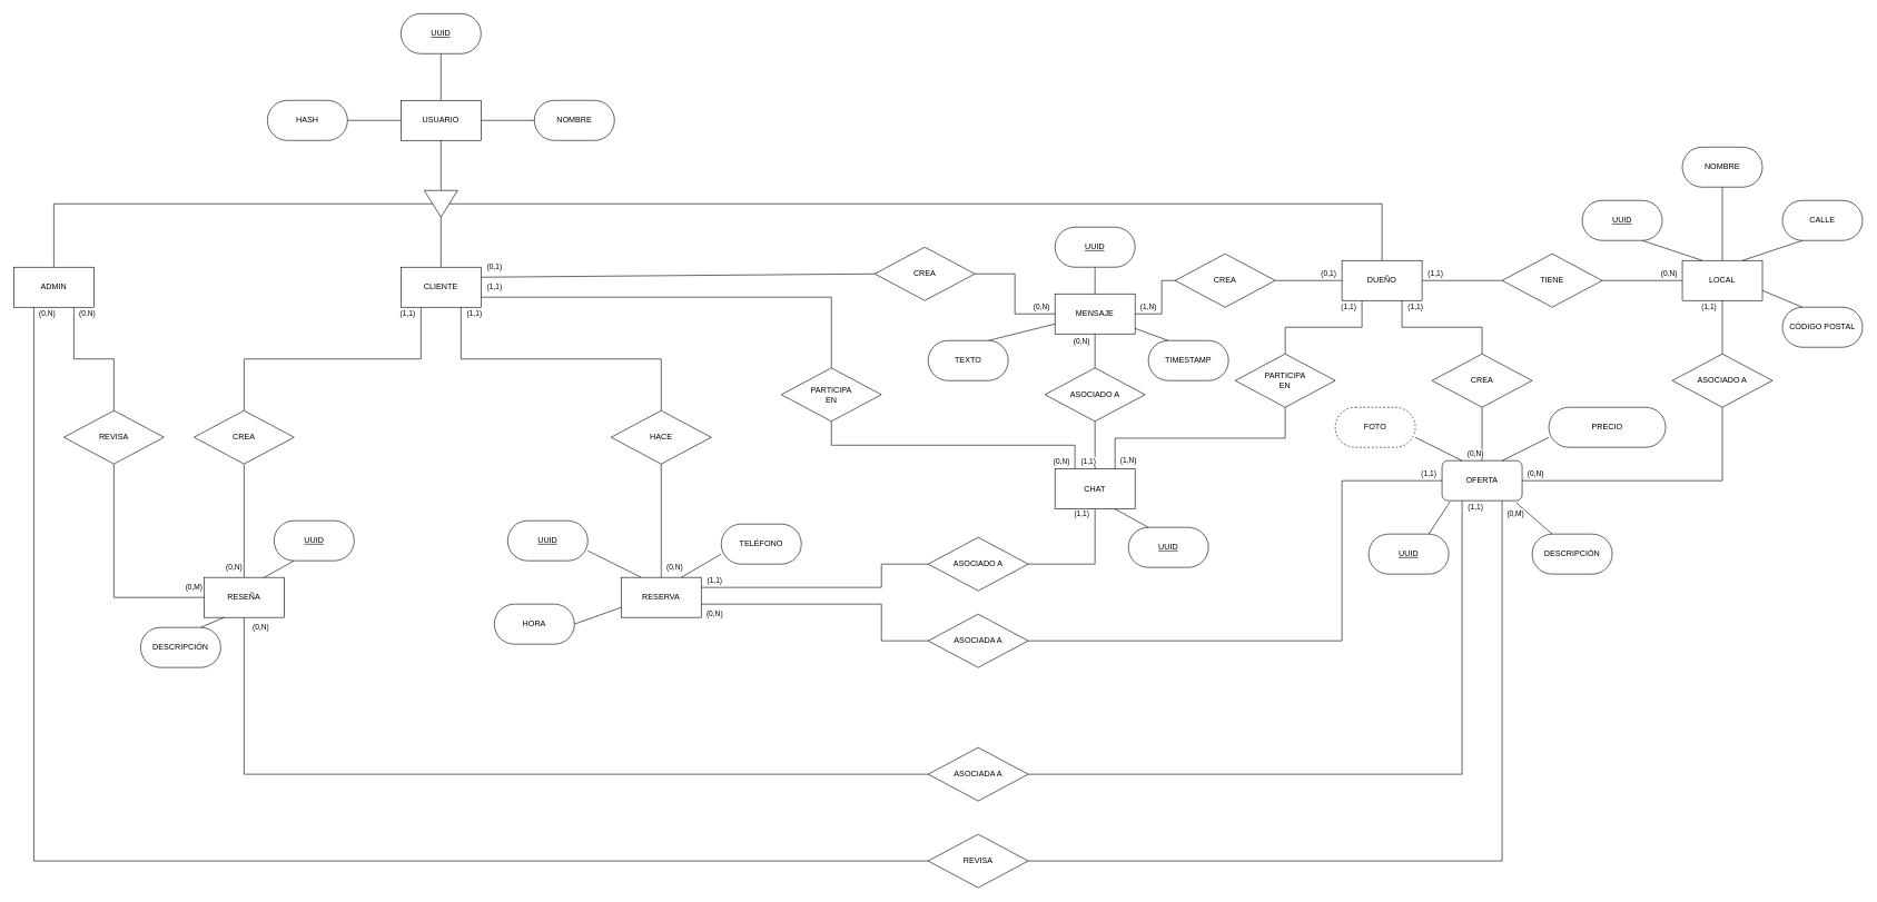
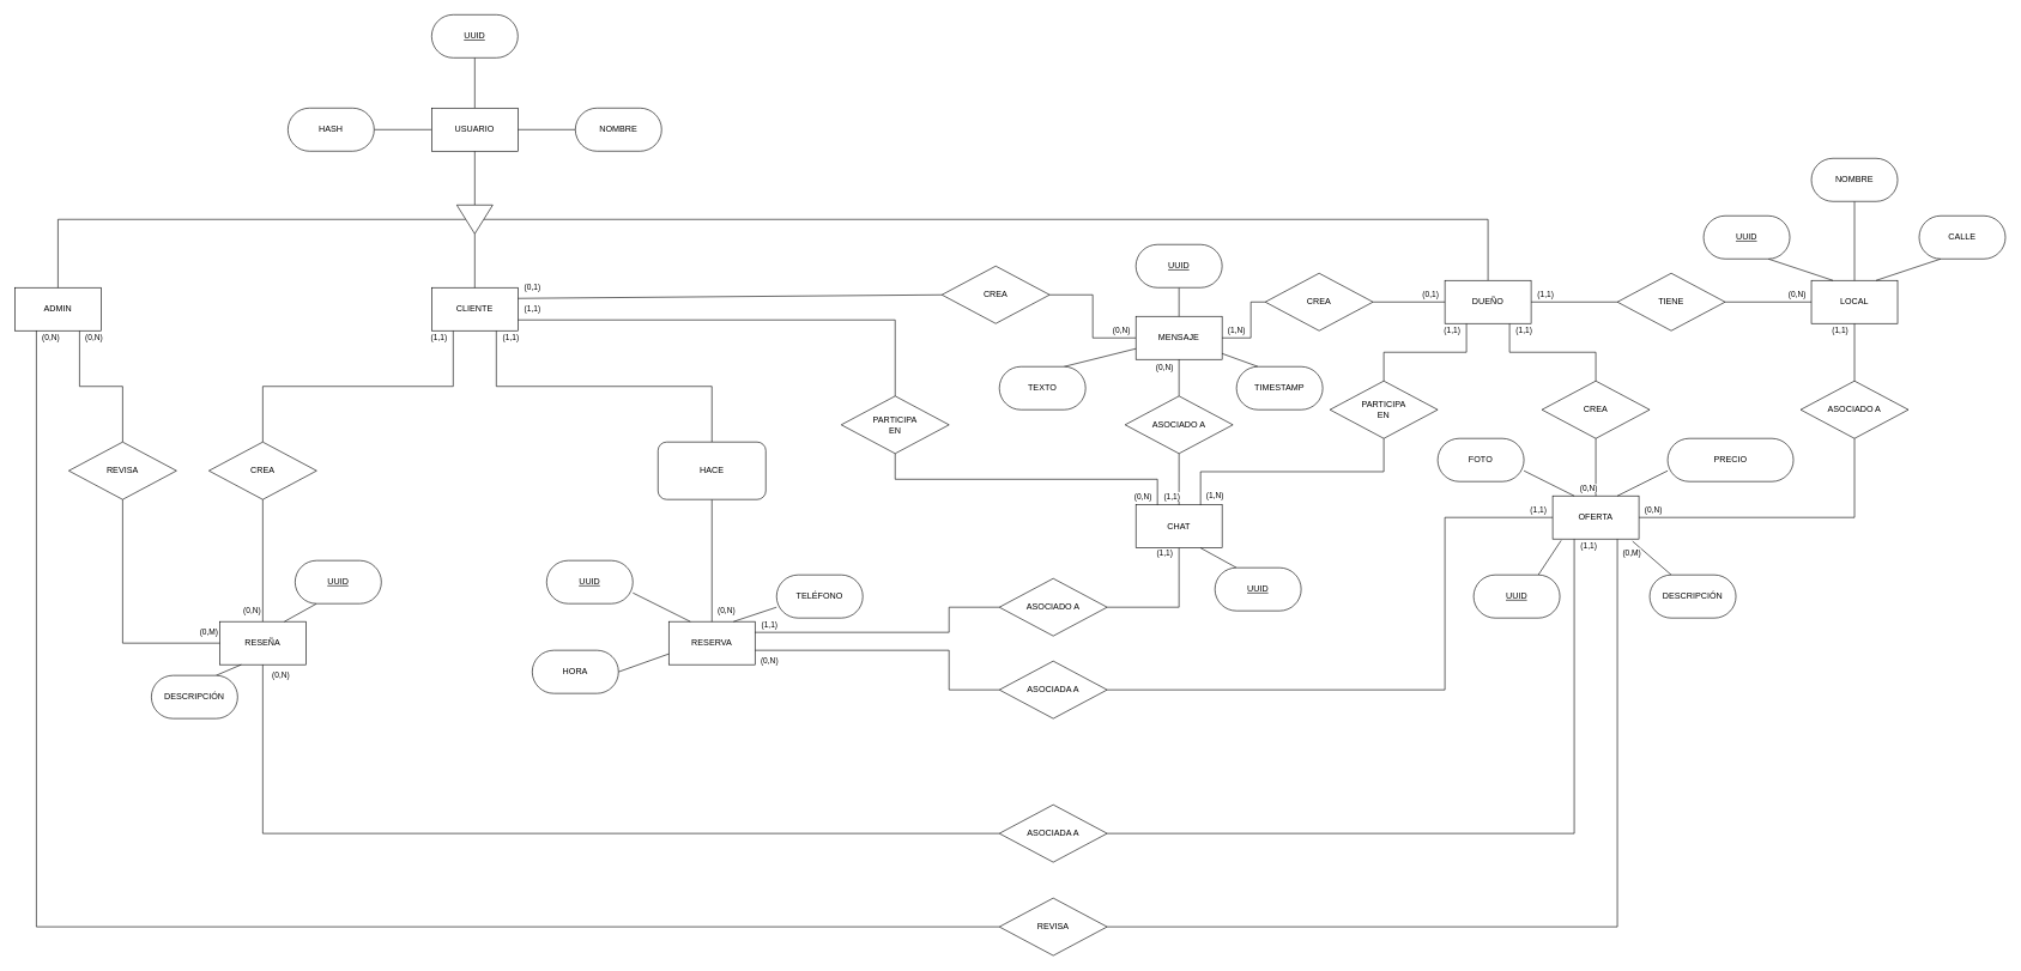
- <mxCell id="45" style="edgeStyle=none;rounded=0;orthogonalLoop=1;jettySize=auto;html=1;exitX=0.25;exitY=0;exitDx=0;exitDy=0;entryX=1;entryY=0.75;entryDx=0;entryDy=0;startArrow=none;startFill=0;endArrow=none;endFill=0;" edge="1" parent="1" source="46" target="38"><mxGeometry relative="1" as="geometry" /></mxCell>
- <mxCell id="46" value="CÓDIGO POSTAL" style="rounded=1;whiteSpace=wrap;html=1;arcSize=50;fontStyle=0" vertex="1" parent="1"><mxGeometry x="2670" y="460" width="120" height="60" as="geometry" /></mxCell>
- <mxCell id="54" value="FOTO" style="rounded=1;whiteSpace=wrap;html=1;arcSize=50;fontStyle=0;dashed=1;" vertex="1" parent="1"><mxGeometry x="2000" y="610" width="120" height="60" as="geometry" /></mxCell>
+ <mxCell id="54" value="FOTO" style="rounded=1;whiteSpace=wrap;html=1;arcSize=50;fontStyle=0" vertex="1" parent="1"><mxGeometry x="2000" y="610" width="120" height="60" as="geometry" /></mxCell>
- <mxCell id="56" value="HACE" style="rhombus;whiteSpace=wrap;html=1;" vertex="1" parent="1"><mxGeometry x="915" y="615" width="150" height="80" as="geometry" /></mxCell>
+ <mxCell id="56" value="HACE" style="whiteSpace=wrap;html=1;rounded=1;" vertex="1" parent="1"><mxGeometry x="915" y="615" width="150" height="80" as="geometry" /></mxCell>
- <mxCell id="30" value="OFERTA" style="whiteSpace=wrap;html=1;rounded=1;" vertex="1" parent="1"><mxGeometry x="2160" y="690" width="120" height="60" as="geometry" /></mxCell>
+ <mxCell id="30" value="OFERTA" style="rounded=0;whiteSpace=wrap;html=1;" vertex="1" parent="1"><mxGeometry x="2160" y="690" width="120" height="60" as="geometry" /></mxCell>
- <mxCell id="62" value="TELÉFONO" style="rounded=1;whiteSpace=wrap;html=1;arcSize=50;fontStyle=0" vertex="1" parent="1"><mxGeometry x="1080" y="785" width="120" height="60" as="geometry" /></mxCell>
+ <mxCell id="62" value="TELÉFONO" style="rounded=1;whiteSpace=wrap;html=1;arcSize=50;fontStyle=0" vertex="1" parent="1"><mxGeometry x="1080" y="800" width="120" height="60" as="geometry" /></mxCell>
